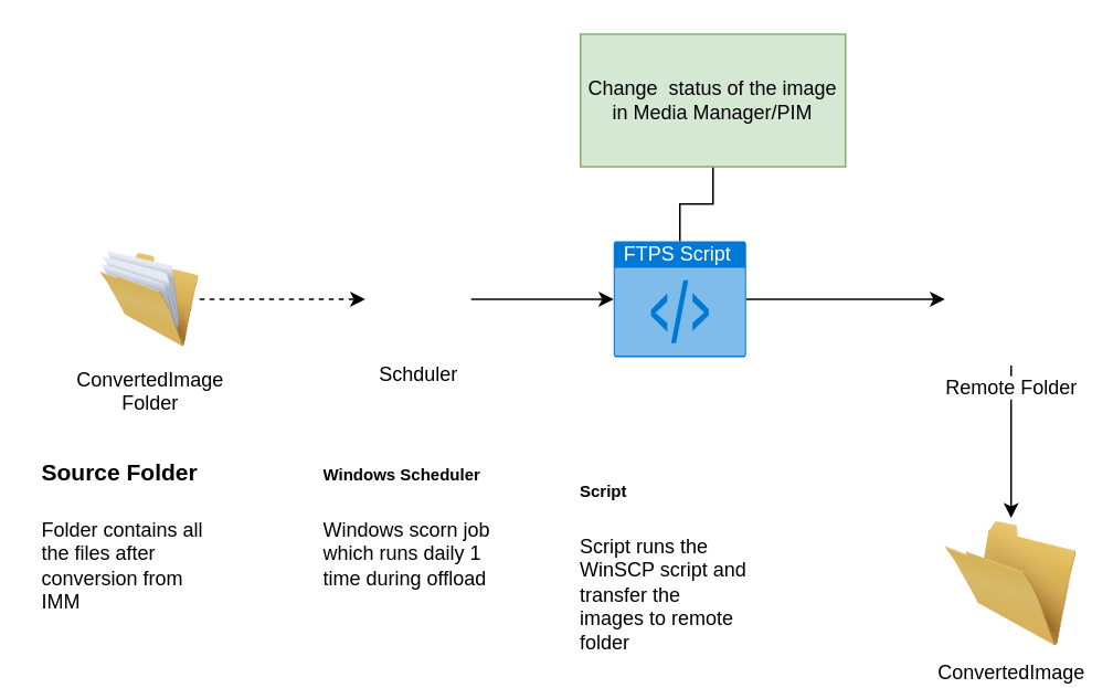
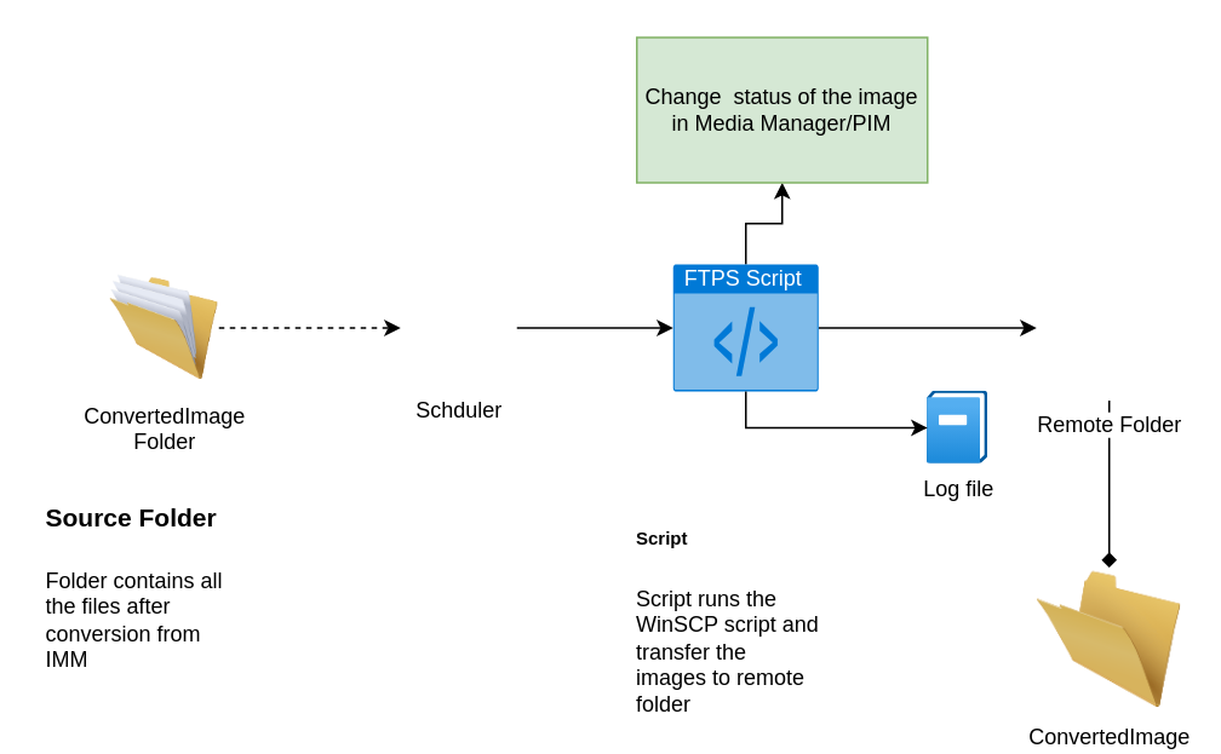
- <mxCell id="6" value="" style="edgeStyle=orthogonalEdgeStyle;rounded=0;orthogonalLoop=1;jettySize=auto;html=1;endArrow=none;" edge="1" parent="1" source="7" target="17"><mxGeometry relative="1" as="geometry" /></mxCell>
+ <mxCell id="6" value="" style="edgeStyle=orthogonalEdgeStyle;rounded=0;orthogonalLoop=1;jettySize=auto;html=1;" edge="1" parent="1" source="7" target="17"><mxGeometry relative="1" as="geometry" /></mxCell>
+ <mxCell id="16" value="" style="edgeStyle=orthogonalEdgeStyle;rounded=0;orthogonalLoop=1;jettySize=auto;html=1;exitX=0.5;exitY=1;exitDx=0;exitDy=0;exitPerimeter=0;" edge="1" parent="1" source="7" target="15"><mxGeometry relative="1" as="geometry"><mxPoint x="420" y="222" as="sourcePoint" /><mxPoint x="620" y="322" as="targetPoint" /></mxGeometry></mxCell>
+ <mxCell id="15" value="Log file" style="aspect=fixed;html=1;points=[];align=center;image;fontSize=12;image=img/lib/azure2/management_governance/Activity_Log.svg;" vertex="1" parent="1"><mxGeometry x="510" y="215" width="33.43" height="40" as="geometry" /></mxCell>
- <mxCell id="10" value="" style="edgeStyle=orthogonalEdgeStyle;rounded=0;orthogonalLoop=1;jettySize=auto;html=1;" edge="1" parent="1" source="11" target="4"><mxGeometry relative="1" as="geometry" /></mxCell>
+ <mxCell id="10" value="" style="edgeStyle=orthogonalEdgeStyle;rounded=0;orthogonalLoop=1;jettySize=auto;html=1;endArrow=diamond;" edge="1" parent="1" source="11" target="4"><mxGeometry relative="1" as="geometry" /></mxCell>
- <mxCell id="13" value="&lt;h1&gt;&lt;font style=&quot;line-height: 94% ; font-size: 10px&quot;&gt;Windows Scheduler&lt;/font&gt;&lt;/h1&gt;&lt;p&gt;Windows scorn job which runs daily 1 time during offload&lt;/p&gt;" style="text;html=1;strokeColor=none;fillColor=none;spacing=5;spacingTop=-20;whiteSpace=wrap;overflow=hidden;rounded=0;" vertex="1" parent="1"><mxGeometry x="190" y="262" width="110" height="120" as="geometry" /></mxCell>
